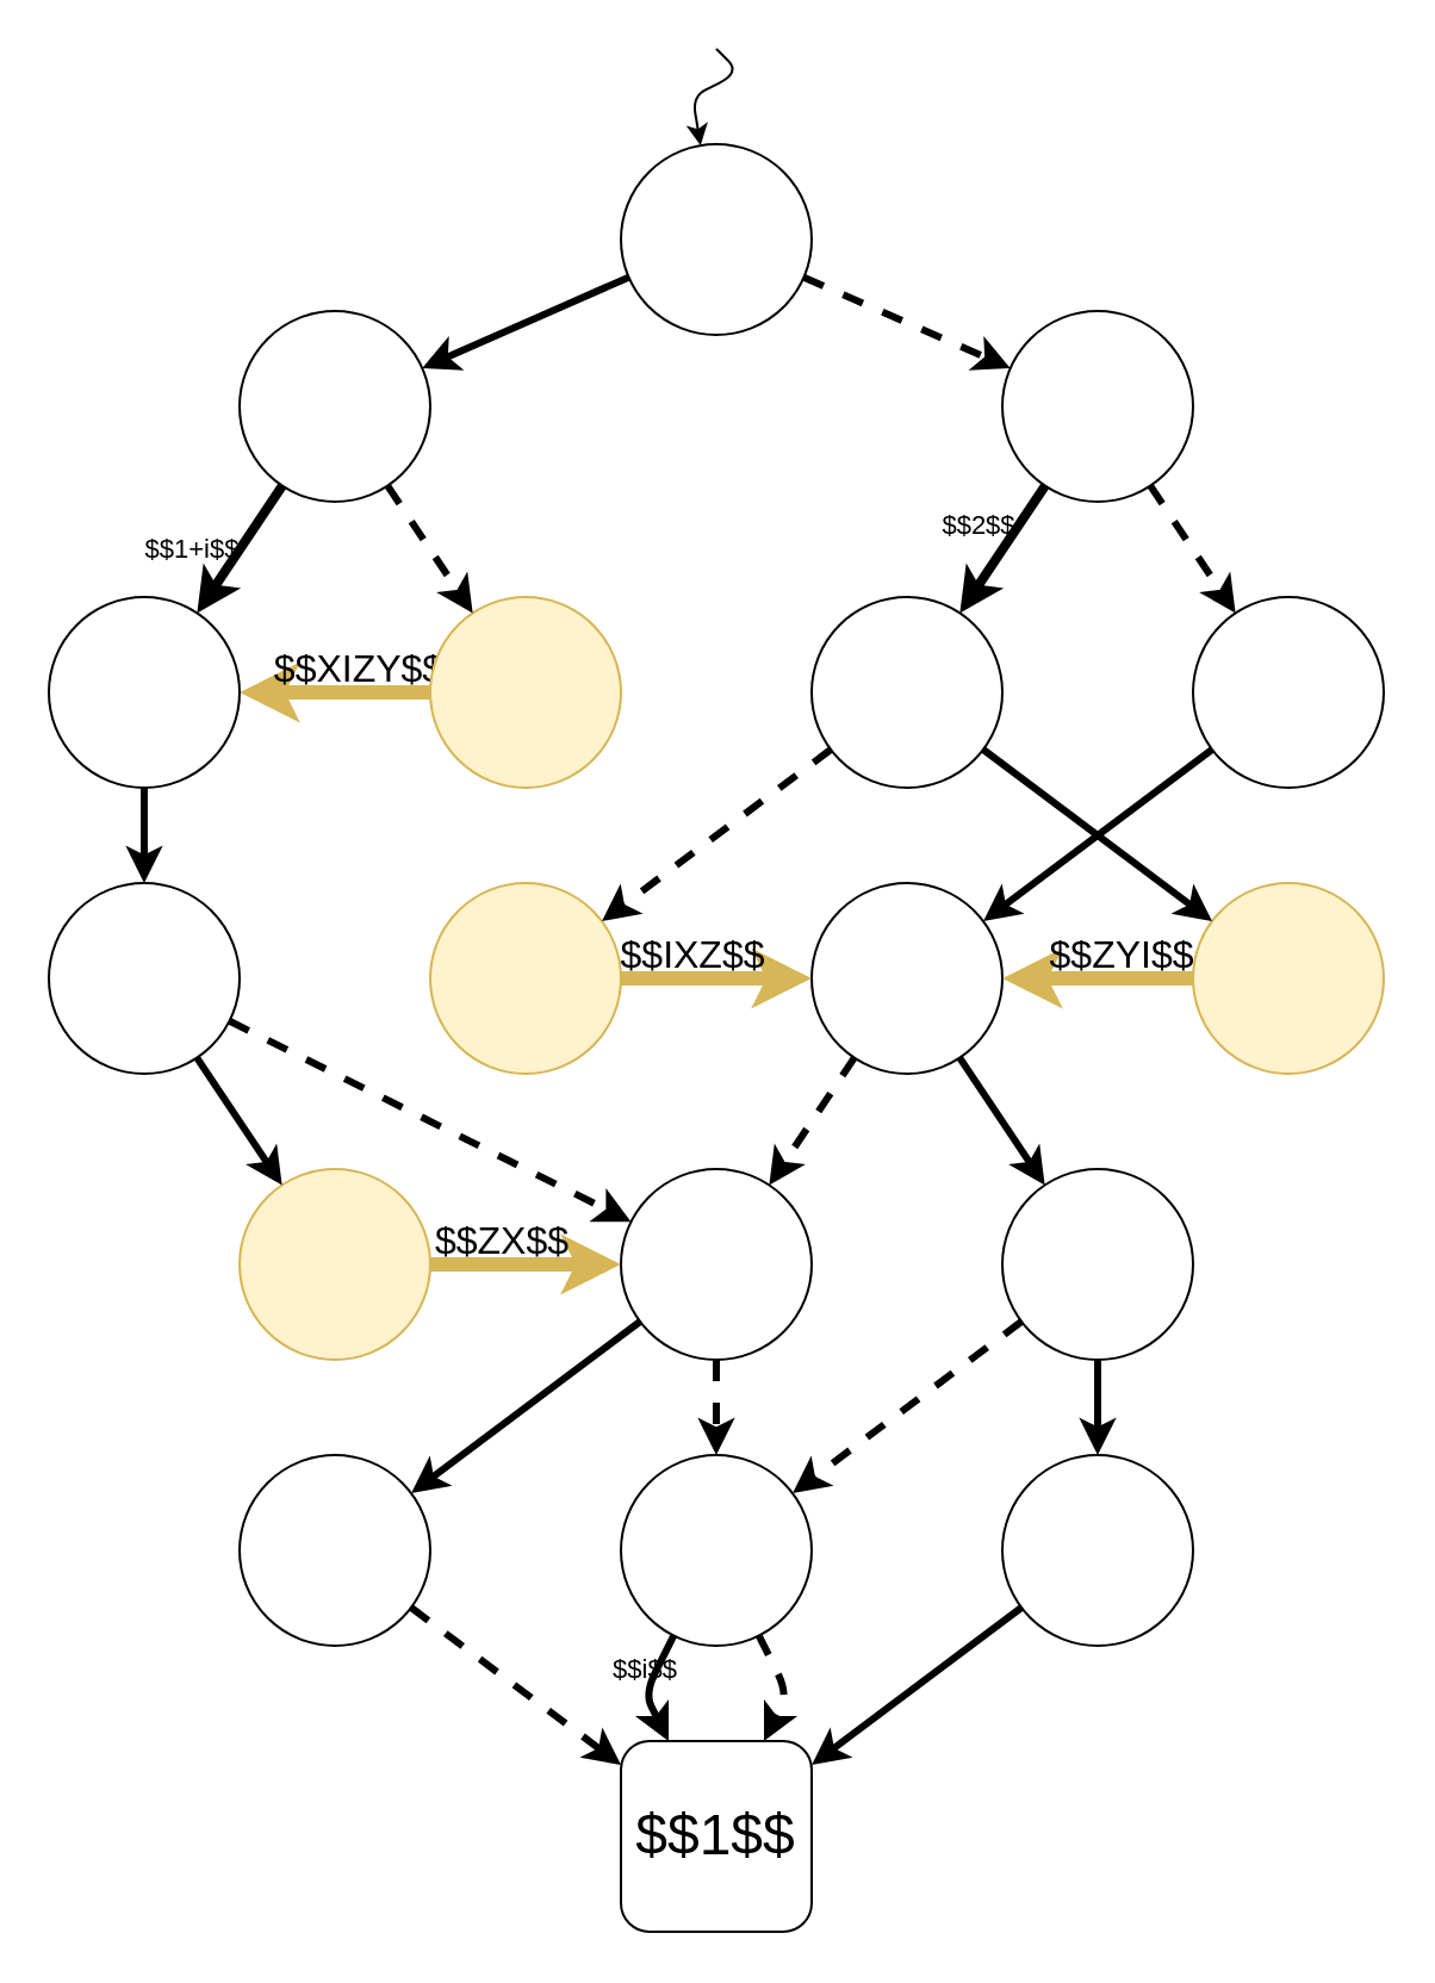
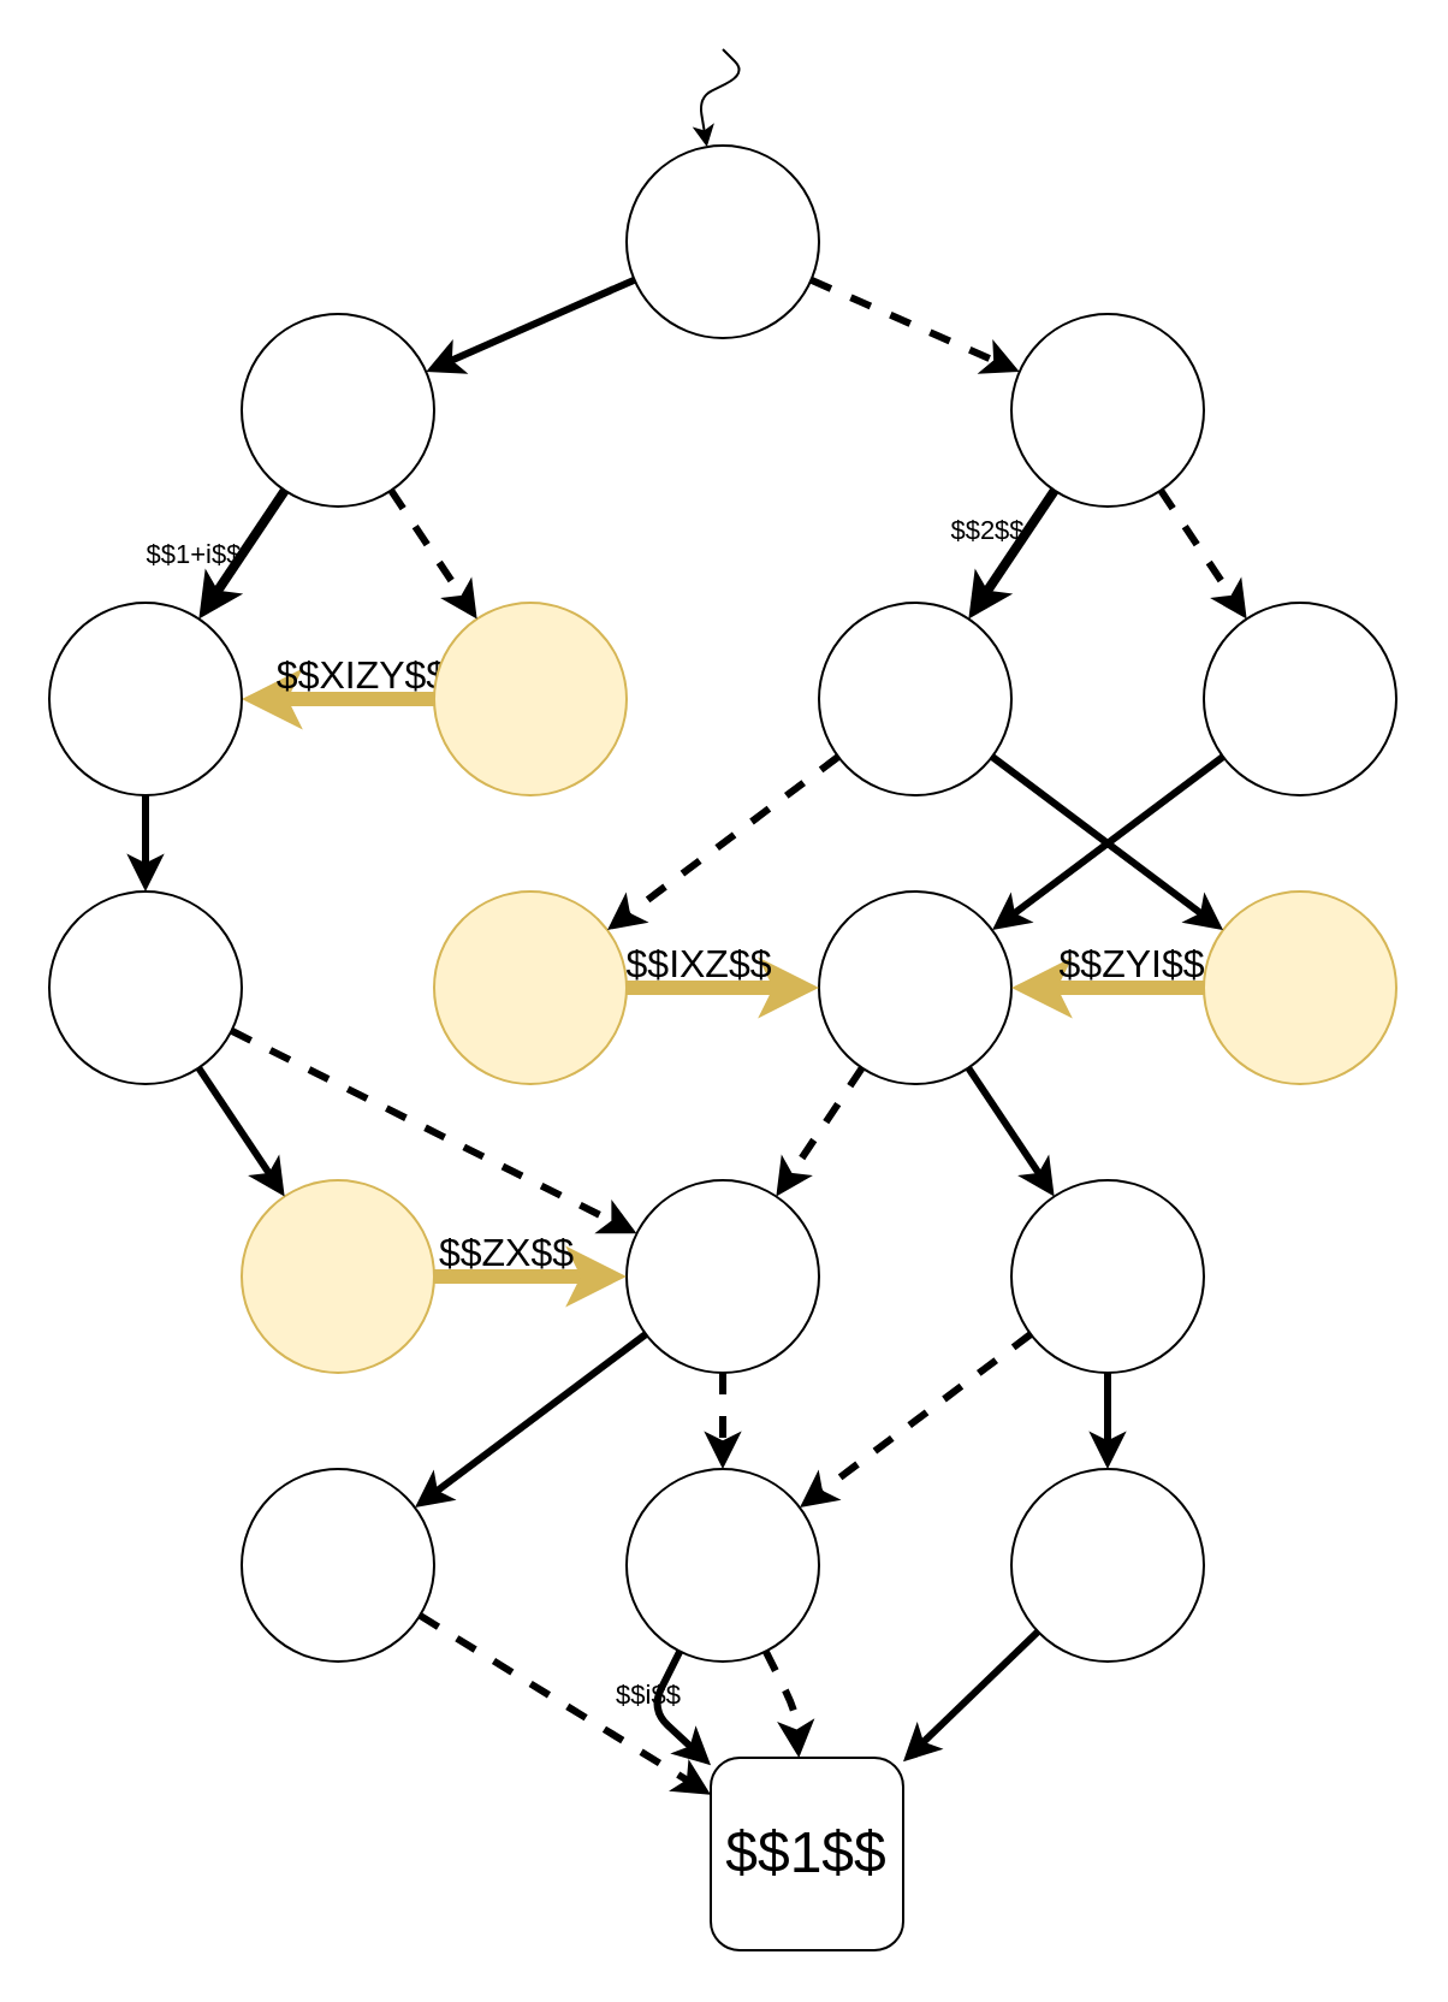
- <mxCell id="37" value="$$1$$" style="rounded=1;whiteSpace=wrap;html=1;fontSize=24;" vertex="1" parent="1"><mxGeometry x="260" y="730" width="80" height="80" as="geometry" /></mxCell>
+ <mxCell id="37" value="$$1$$" style="rounded=1;whiteSpace=wrap;html=1;fontSize=24;" vertex="1" parent="1"><mxGeometry x="295" y="730" width="80" height="80" as="geometry" /></mxCell>
